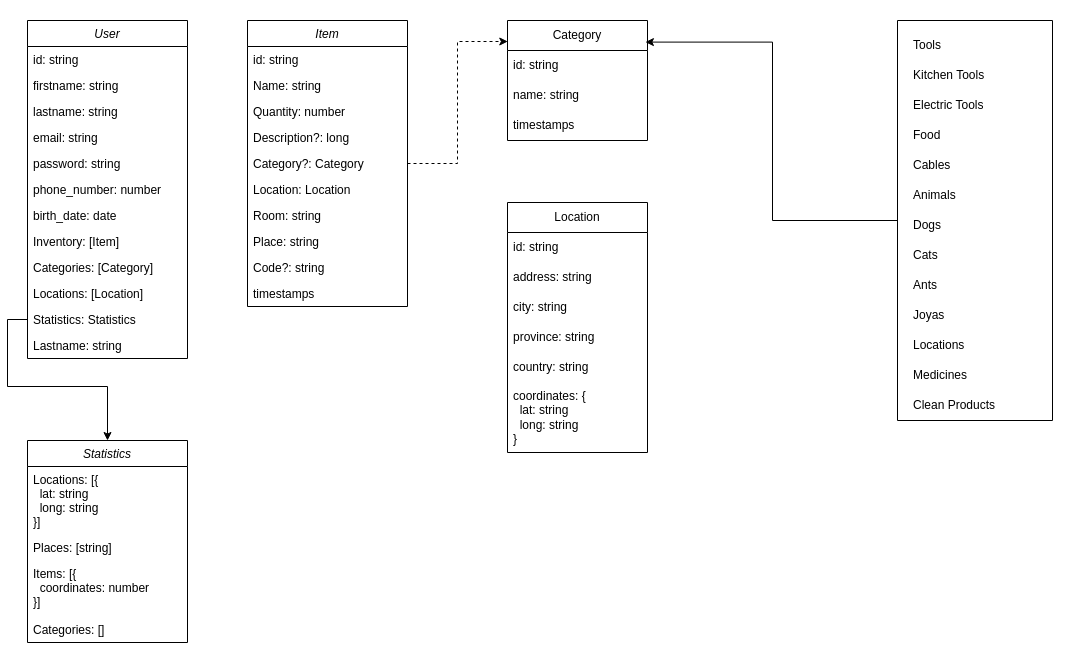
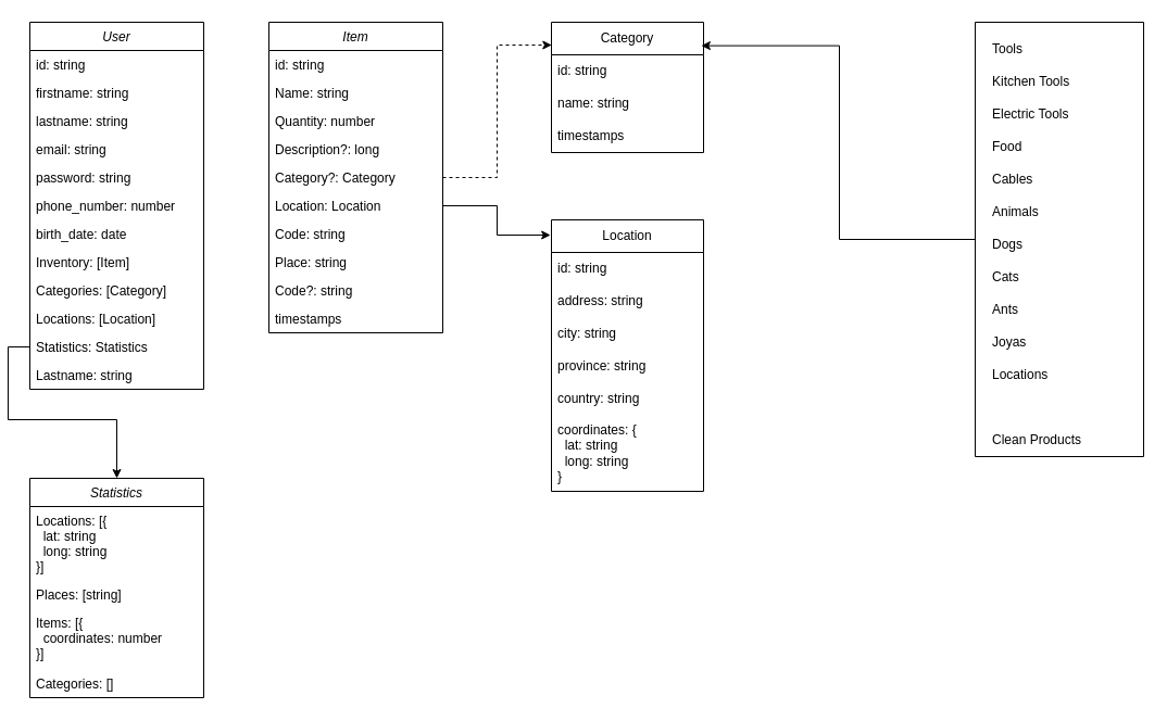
+ <mxCell id="59" style="edgeStyle=orthogonalEdgeStyle;rounded=0;orthogonalLoop=1;jettySize=auto;html=1;entryX=-0.006;entryY=0.056;entryDx=0;entryDy=0;entryPerimeter=0;" parent="1" source="22" target="52" edge="1"><mxGeometry relative="1" as="geometry" /></mxCell>
- <mxCell id="23" value="Room: string" style="text;align=left;verticalAlign=top;spacingLeft=4;spacingRight=4;overflow=hidden;rotatable=0;points=[[0,0.5],[1,0.5]];portConstraint=eastwest;" parent="16" vertex="1"><mxGeometry y="182" width="160" height="26" as="geometry" /></mxCell>
+ <mxCell id="23" value="Code: string" style="text;align=left;verticalAlign=top;spacingLeft=4;spacingRight=4;overflow=hidden;rotatable=0;points=[[0,0.5],[1,0.5]];portConstraint=eastwest;" parent="16" vertex="1"><mxGeometry y="182" width="160" height="26" as="geometry" /></mxCell>
- <mxCell id="49" value="Medicines" style="text;strokeColor=none;fillColor=none;align=left;verticalAlign=middle;spacingLeft=4;spacingRight=4;overflow=hidden;points=[[0,0.5],[1,0.5]];portConstraint=eastwest;rotatable=0;whiteSpace=wrap;html=1;" parent="37" vertex="1"><mxGeometry x="10" y="340" width="140" height="30" as="geometry" /></mxCell>
